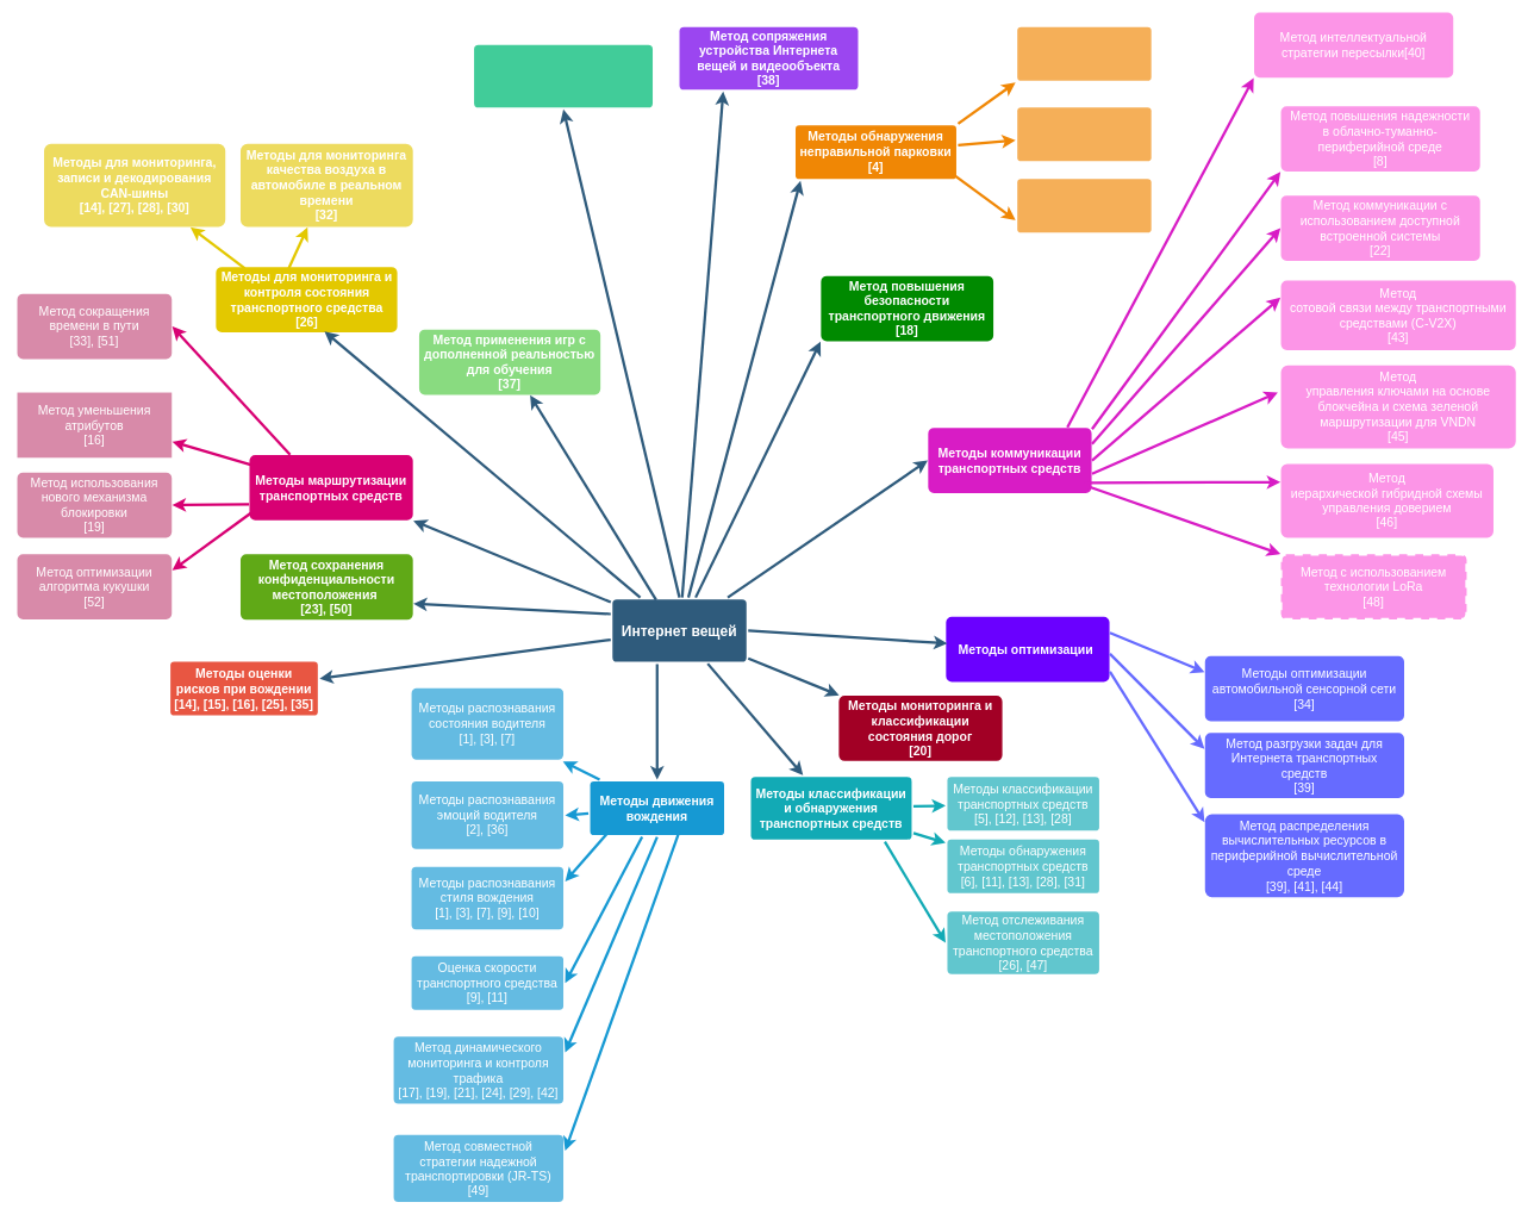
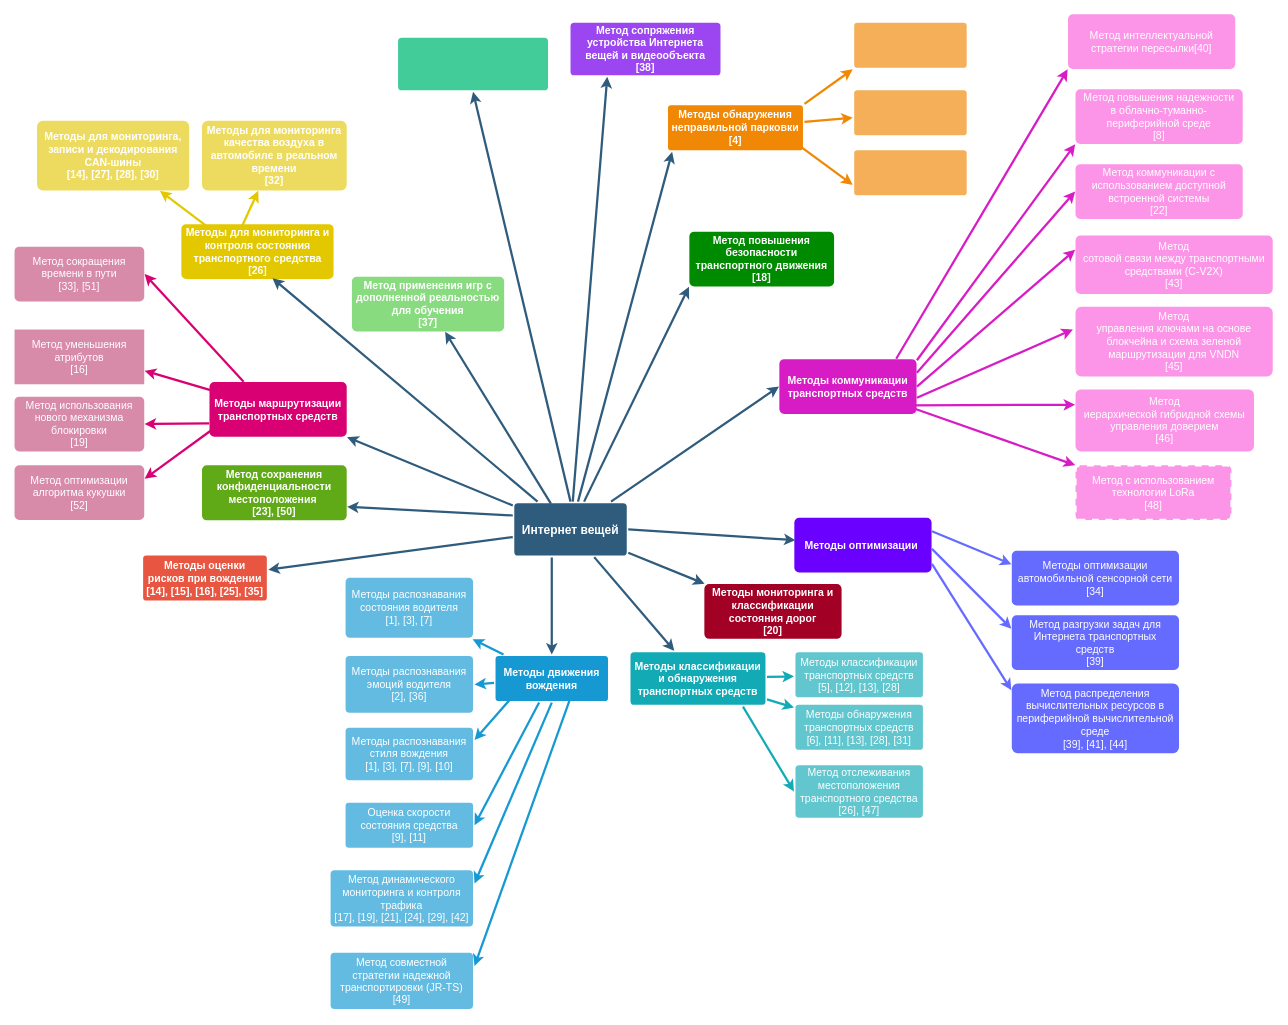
- <mxCell id="71" value="&lt;span style=&quot;font-weight: normal&quot;&gt;Метод интеллектуальной стратегии пересылки[40]&lt;/span&gt;" style="rounded=1;whiteSpace=wrap;html=1;shadow=0;labelBackgroundColor=none;strokeWidth=3;fontFamily=Helvetica;fontSize=14;align=center;spacing=5;fontStyle=1;arcSize=7;perimeterSpacing=2;fontColor=#ffffff;fillColor=#FC95E7;strokeColor=#FC95E7;" vertex="1" parent="1"><mxGeometry x="1405" y="15" width="220" height="70" as="geometry" /></mxCell>
+ <mxCell id="71" value="&lt;span style=&quot;font-weight: normal&quot;&gt;Метод интеллектуальной стратегии пересылки[40]&lt;/span&gt;" style="rounded=1;whiteSpace=wrap;html=1;shadow=0;labelBackgroundColor=none;strokeWidth=3;fontFamily=Helvetica;fontSize=14;align=center;spacing=5;fontStyle=1;arcSize=7;perimeterSpacing=2;fontColor=#ffffff;fillColor=#FC95E7;strokeColor=#FC95E7;" vertex="1" parent="1"><mxGeometry x="1425" y="20" width="220" height="70" as="geometry" /></mxCell>
- <mxCell id="28" value="Оценка скорости транспортного средства&lt;br&gt;[9], [11]" style="rounded=1;whiteSpace=wrap;html=1;shadow=0;labelBackgroundColor=none;strokeColor=none;strokeWidth=3;fillColor=#64bbe2;fontFamily=Helvetica;fontSize=14;fontColor=#FFFFFF;align=center;spacing=5;arcSize=7;perimeterSpacing=2;" parent="1" vertex="1"><mxGeometry x="460" y="1070" width="170" height="60" as="geometry" /></mxCell>
+ <mxCell id="28" value="Оценка скорости состояния средства&lt;br&gt;[9], [11]" style="rounded=1;whiteSpace=wrap;html=1;shadow=0;labelBackgroundColor=none;strokeColor=none;strokeWidth=3;fillColor=#64bbe2;fontFamily=Helvetica;fontSize=14;fontColor=#FFFFFF;align=center;spacing=5;arcSize=7;perimeterSpacing=2;" parent="1" vertex="1"><mxGeometry x="460" y="1070" width="170" height="60" as="geometry" /></mxCell>
